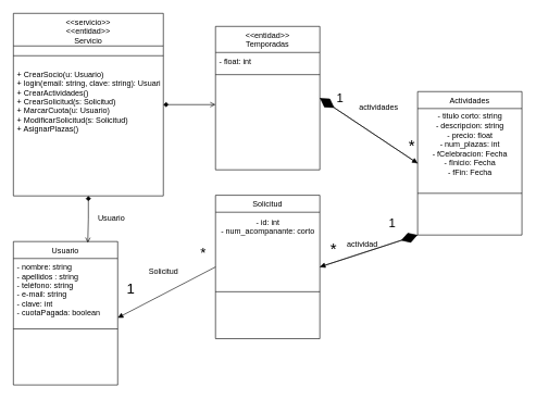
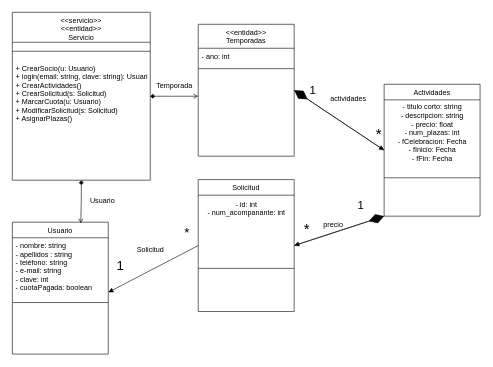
- <mxCell id="12" value="- float: int&#10;" style="text;align=left;verticalAlign=top;spacingLeft=4;spacingRight=4;overflow=hidden;rotatable=0;points=[[0,0.5],[1,0.5]];portConstraint=eastwest;rounded=0;shadow=0;html=0;" vertex="1" parent="11"><mxGeometry y="40" width="160" height="30" as="geometry" /></mxCell>
+ <mxCell id="12" value="- ano: int&#10;" style="text;align=left;verticalAlign=top;spacingLeft=4;spacingRight=4;overflow=hidden;rotatable=0;points=[[0,0.5],[1,0.5]];portConstraint=eastwest;rounded=0;shadow=0;html=0;" vertex="1" parent="11"><mxGeometry y="40" width="160" height="30" as="geometry" /></mxCell>
+ <mxCell id="31" value="Temporada" style="text;html=1;align=center;verticalAlign=middle;resizable=0;points=[];autosize=1;strokeColor=none;fillColor=none;" vertex="1" parent="1"><mxGeometry x="250" y="128" width="80" height="30" as="geometry" /></mxCell>
- <mxCell id="9" value="&lt;div&gt;- id: int&lt;/div&gt;&lt;div&gt;- num_acompanante: corto&lt;/div&gt;&lt;div&gt;&lt;br&gt;&lt;/div&gt;" style="text;html=1;align=center;verticalAlign=middle;resizable=0;points=[];autosize=1;strokeColor=none;fillColor=none;" vertex="1" parent="8"><mxGeometry y="26" width="160" height="60" as="geometry" /></mxCell>
+ <mxCell id="9" value="&lt;div&gt;- id: int&lt;/div&gt;&lt;div&gt;- num_acompanante: int&lt;/div&gt;&lt;div&gt;&lt;br&gt;&lt;/div&gt;" style="text;html=1;align=center;verticalAlign=middle;resizable=0;points=[];autosize=1;strokeColor=none;fillColor=none;" vertex="1" parent="8"><mxGeometry y="26" width="160" height="60" as="geometry" /></mxCell>
- <mxCell id="34" value="actividad" style="text;html=1;align=center;verticalAlign=middle;resizable=0;points=[];autosize=1;strokeColor=none;fillColor=none;" vertex="1" parent="1"><mxGeometry x="520" y="360" width="70" height="30" as="geometry" /></mxCell>
+ <mxCell id="34" value="precio" style="text;html=1;align=center;verticalAlign=middle;resizable=0;points=[];autosize=1;strokeColor=none;fillColor=none;" vertex="1" parent="1"><mxGeometry x="520" y="360" width="70" height="30" as="geometry" /></mxCell>
